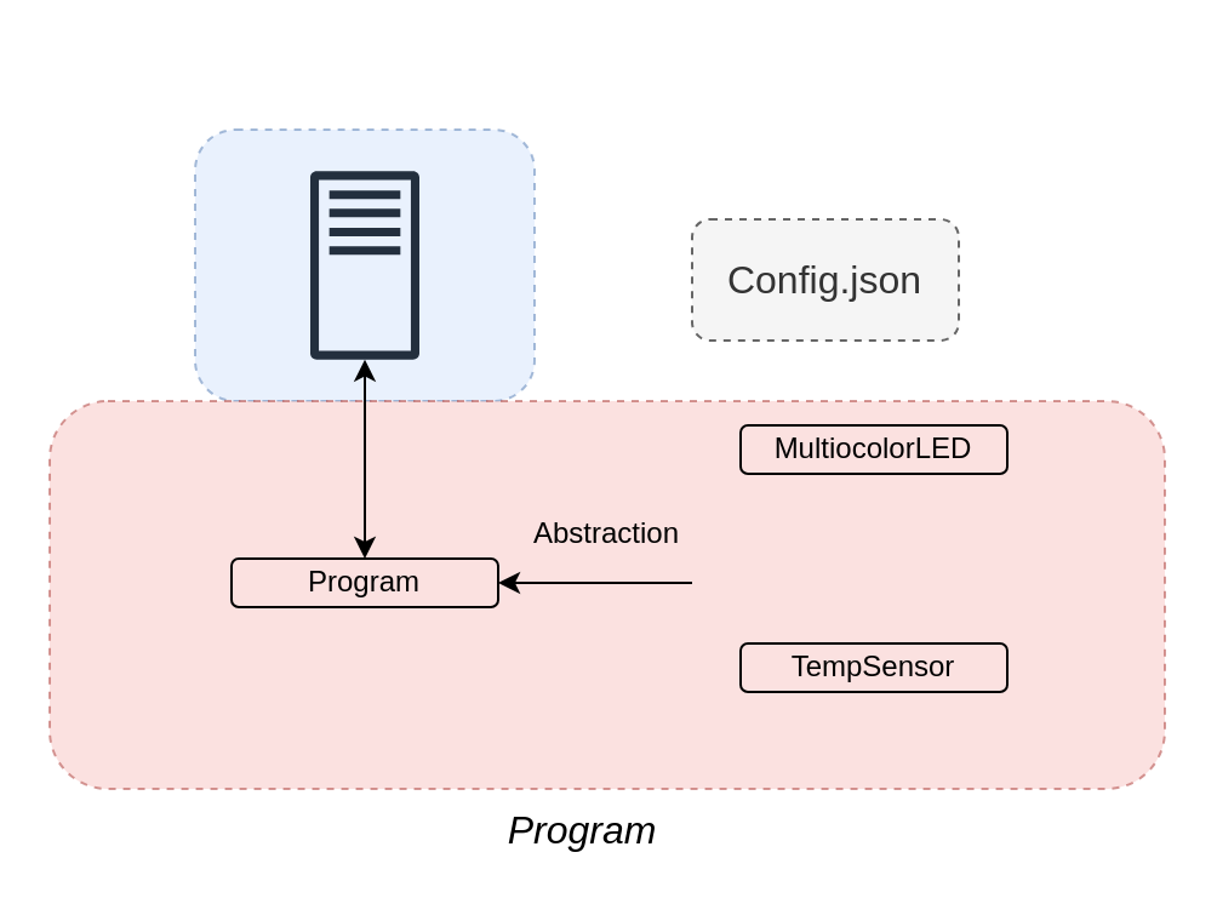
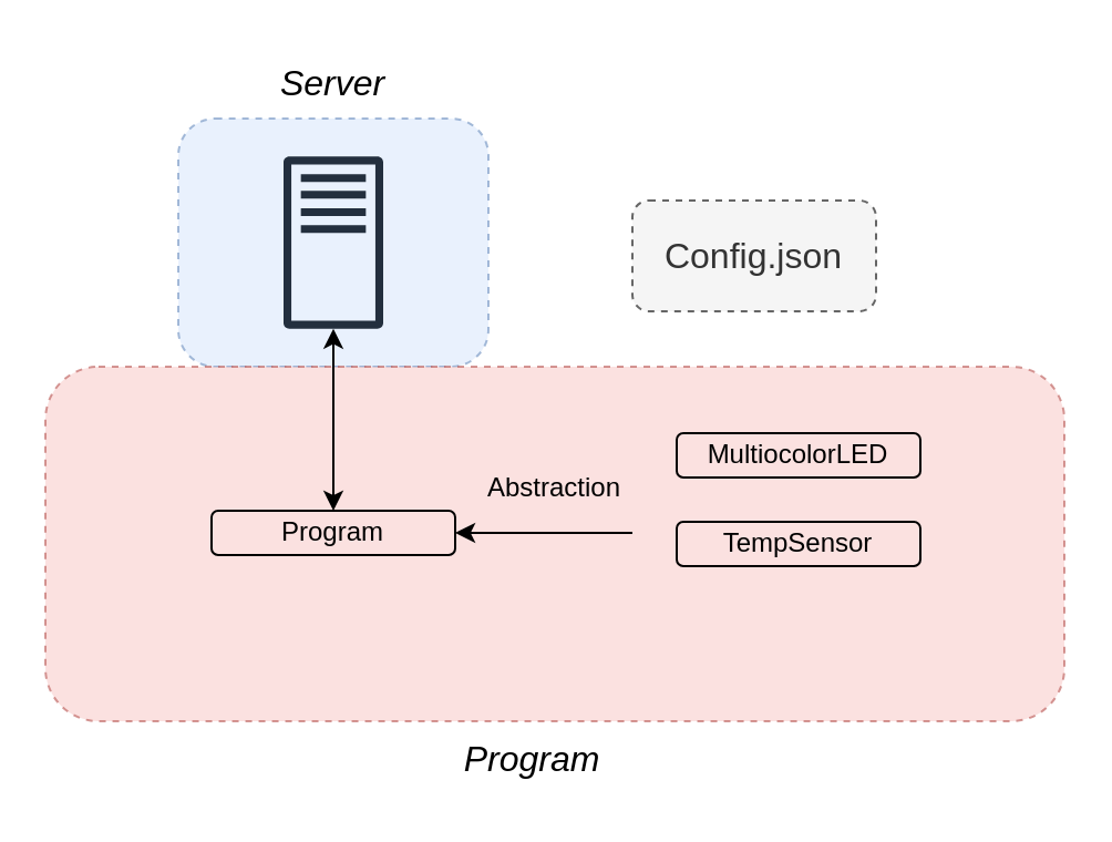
+ <mxCell id="12" value="&lt;font style=&quot;font-size: 16px&quot;&gt;&lt;i&gt;Server&lt;/i&gt;&lt;/font&gt;" style="text;html=1;strokeColor=none;fillColor=none;align=center;verticalAlign=middle;whiteSpace=wrap;rounded=0;dashed=1;opacity=60;" parent="1" vertex="1"><mxGeometry x="115" y="20" width="70" height="33" as="geometry" /></mxCell>
- <mxCell id="5" value="MultiocolorLED" style="text;html=1;fillColor=none;align=center;verticalAlign=middle;whiteSpace=wrap;rounded=1;glass=0;strokeColor=#000000;" parent="1" vertex="1"><mxGeometry x="305" y="175" width="110" height="20" as="geometry" /></mxCell>
+ <mxCell id="5" value="MultiocolorLED" style="text;html=1;fillColor=none;align=center;verticalAlign=middle;whiteSpace=wrap;rounded=1;glass=0;strokeColor=#000000;" parent="1" vertex="1"><mxGeometry x="305" y="195" width="110" height="20" as="geometry" /></mxCell>
- <mxCell id="6" value="TempSensor" style="text;html=1;fillColor=none;align=center;verticalAlign=middle;whiteSpace=wrap;rounded=1;glass=0;strokeColor=#000000;" parent="1" vertex="1"><mxGeometry x="305" y="265" width="110" height="20" as="geometry" /></mxCell>
+ <mxCell id="6" value="TempSensor" style="text;html=1;fillColor=none;align=center;verticalAlign=middle;whiteSpace=wrap;rounded=1;glass=0;strokeColor=#000000;" parent="1" vertex="1"><mxGeometry x="305" y="235" width="110" height="20" as="geometry" /></mxCell>
